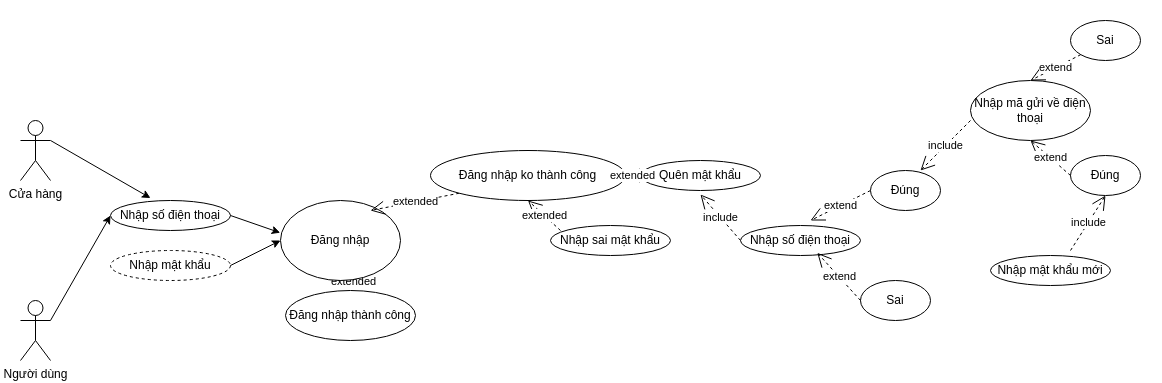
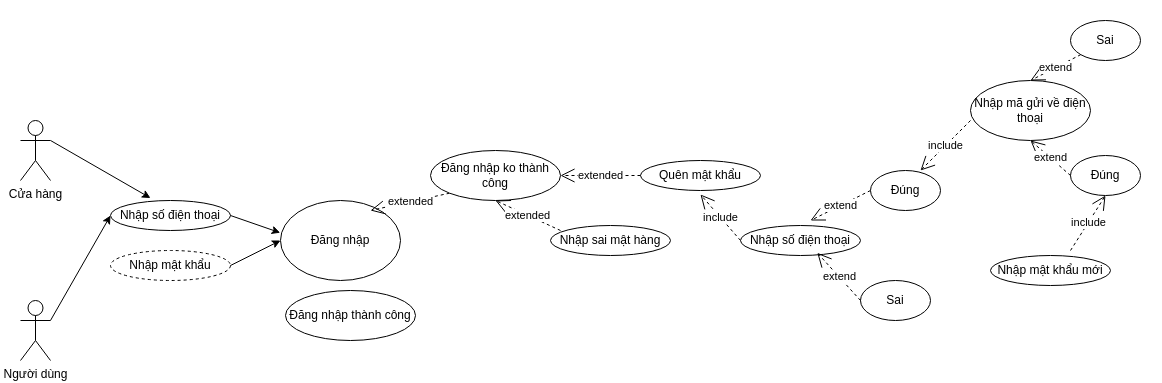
- <mxCell id="12" value="Đăng nhập ko thành công" style="ellipse;whiteSpace=wrap;html=1;" parent="1" vertex="1"><mxGeometry x="430" y="150" width="195" height="50" as="geometry" /></mxCell>
+ <mxCell id="12" value="Đăng nhập ko thành công" style="ellipse;whiteSpace=wrap;html=1;" parent="1" vertex="1"><mxGeometry x="430" y="150" width="130" height="50" as="geometry" /></mxCell>
- <mxCell id="14" value="Nhập sai mật khẩu" style="ellipse;whiteSpace=wrap;html=1;" parent="1" vertex="1"><mxGeometry x="550" y="225" width="120" height="30" as="geometry" /></mxCell>
+ <mxCell id="14" value="Nhập sai mật hàng" style="ellipse;whiteSpace=wrap;html=1;" parent="1" vertex="1"><mxGeometry x="550" y="225" width="120" height="30" as="geometry" /></mxCell>
- <mxCell id="7" value="extended" style="endArrow=open;endSize=12;dashed=1;html=1;rounded=0;exitX=0.394;exitY=-0.075;exitDx=0;exitDy=0;exitPerimeter=0;entryX=0.757;entryY=0.933;entryDx=0;entryDy=0;entryPerimeter=0;" parent="1" source="6" target="10" edge="1"><mxGeometry width="160" relative="1" as="geometry"><mxPoint x="-40" y="290" as="sourcePoint" /><mxPoint x="380" y="270" as="targetPoint" /></mxGeometry></mxCell>
